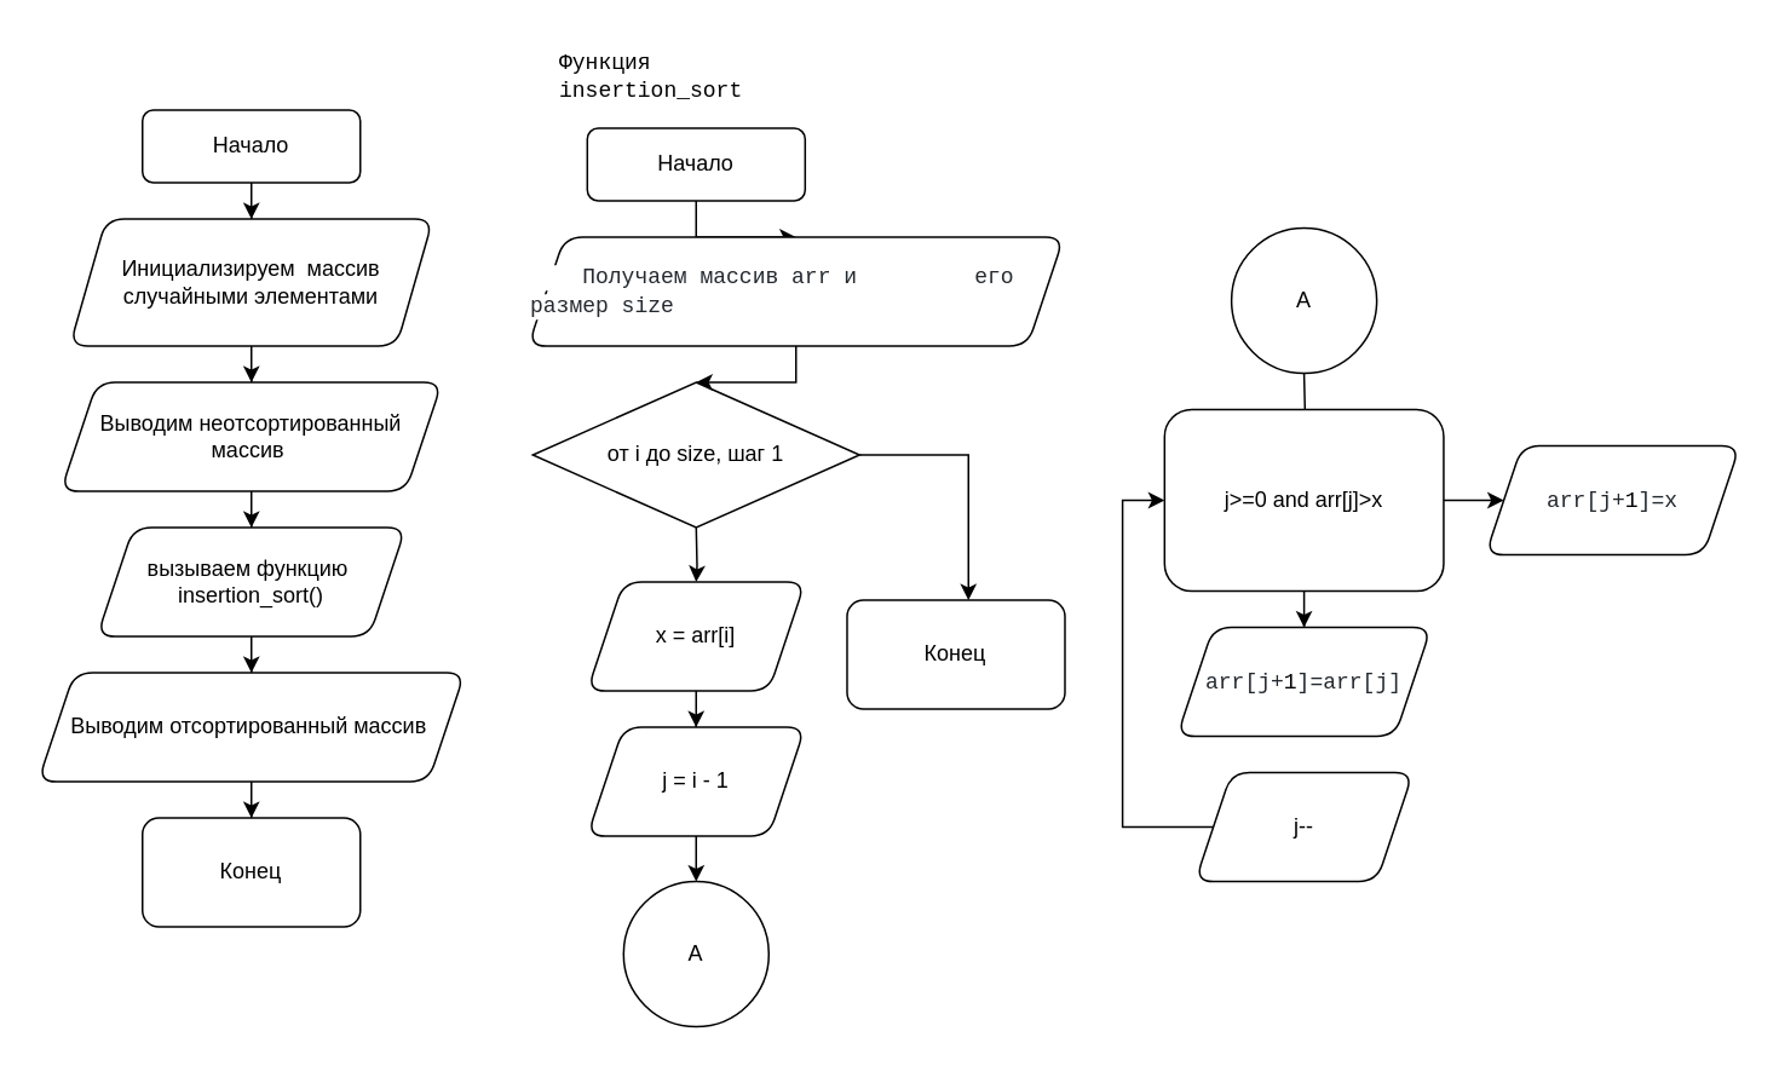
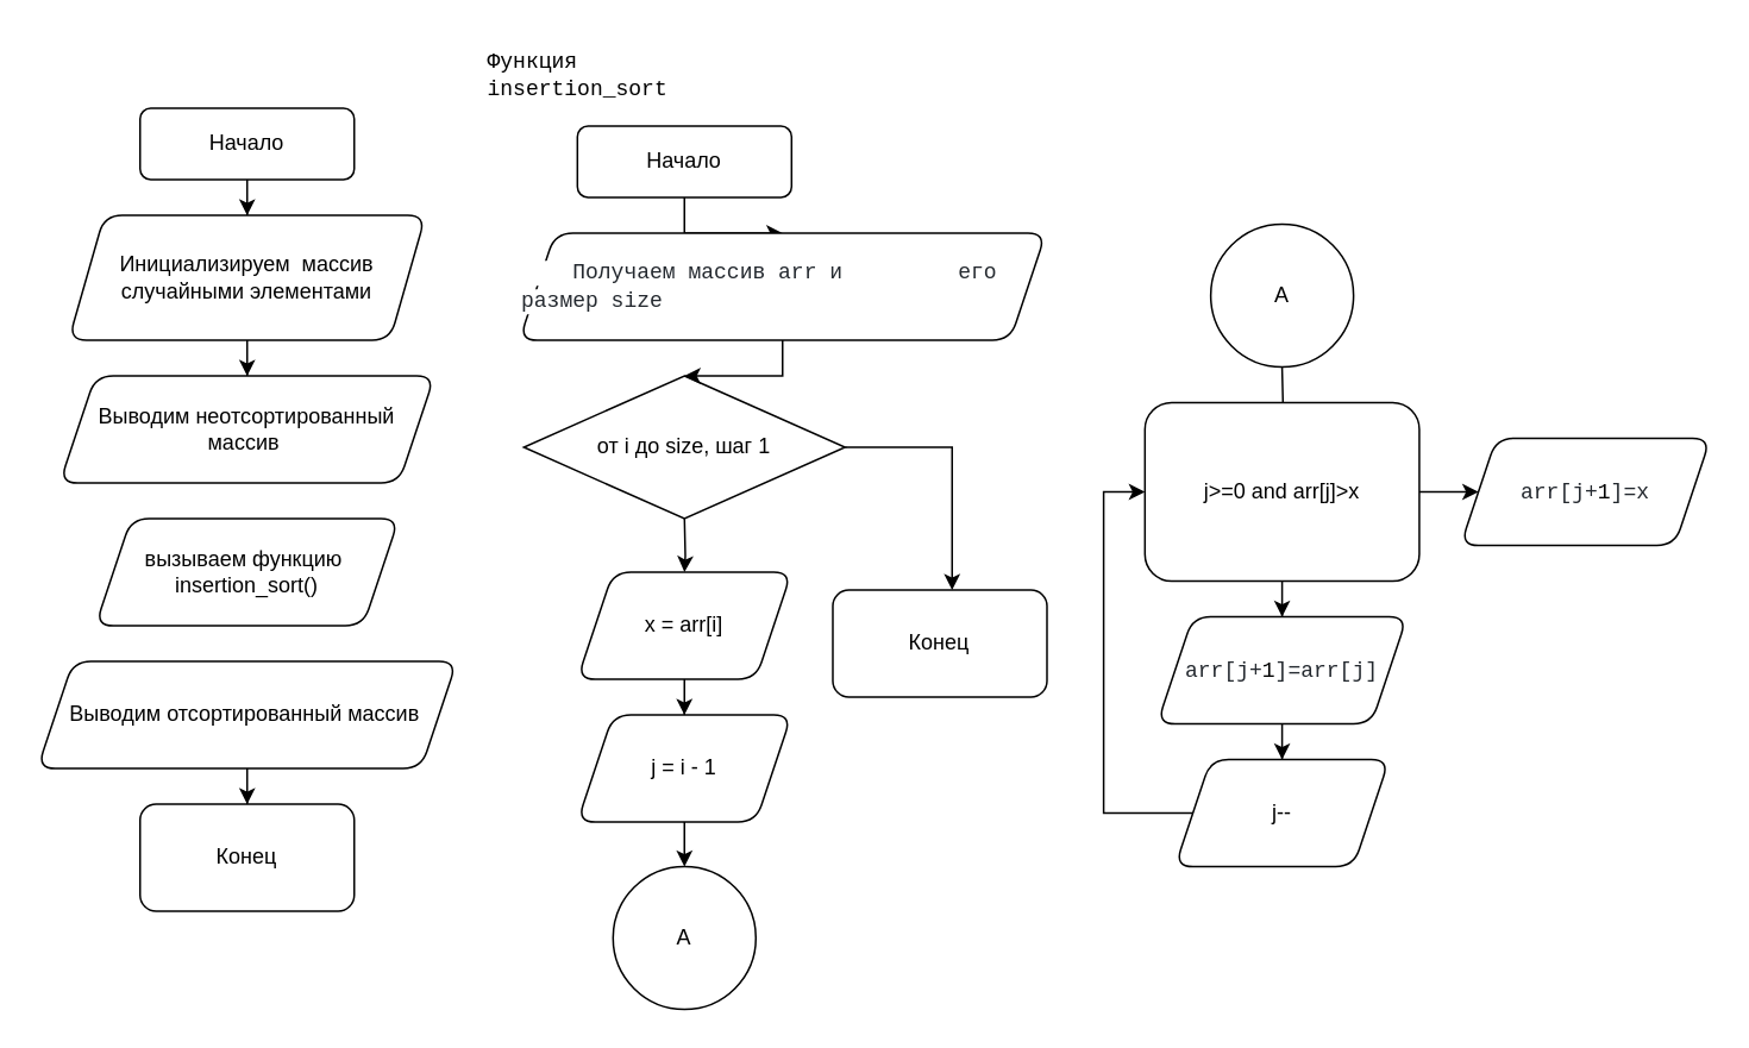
- <mxCell id="13" value="&lt;span style=&quot;font-family: ui-monospace, SFMono-Regular, &amp;quot;SF Mono&amp;quot;, Menlo, Consolas, &amp;quot;Liberation Mono&amp;quot;, monospace; font-size: 12px; font-style: normal; font-variant-ligatures: normal; font-variant-caps: normal; font-weight: 400; letter-spacing: normal; orphans: 2; text-align: start; text-indent: 0px; text-transform: none; widows: 2; word-spacing: 0px; -webkit-text-stroke-width: 0px; background-color: rgb(255, 255, 255); text-decoration-thickness: initial; text-decoration-style: initial; text-decoration-color: initial; float: none; display: inline !important;&quot;&gt;Функция insertion_sort&lt;/span&gt;" style="text;whiteSpace=wrap;html=1;" vertex="1" parent="1"><mxGeometry x="306.16" y="20" width="160" height="40" as="geometry" /></mxCell>
+ <mxCell id="13" value="&lt;span style=&quot;font-family: ui-monospace, SFMono-Regular, &amp;quot;SF Mono&amp;quot;, Menlo, Consolas, &amp;quot;Liberation Mono&amp;quot;, monospace; font-size: 12px; font-style: normal; font-variant-ligatures: normal; font-variant-caps: normal; font-weight: 400; letter-spacing: normal; orphans: 2; text-align: start; text-indent: 0px; text-transform: none; widows: 2; word-spacing: 0px; -webkit-text-stroke-width: 0px; background-color: rgb(255, 255, 255); text-decoration-thickness: initial; text-decoration-style: initial; text-decoration-color: initial; float: none; display: inline !important;&quot;&gt;Функция insertion_sort&lt;/span&gt;" style="text;whiteSpace=wrap;html=1;" vertex="1" parent="1"><mxGeometry x="271.16" y="20" width="160" height="40" as="geometry" /></mxCell>
- <mxCell id="6" value="" style="edgeStyle=orthogonalEdgeStyle;rounded=0;orthogonalLoop=1;jettySize=auto;html=1;" edge="1" parent="1" source="7" target="9"><mxGeometry relative="1" as="geometry" /></mxCell>
- <mxCell id="8" value="" style="edgeStyle=orthogonalEdgeStyle;rounded=0;orthogonalLoop=1;jettySize=auto;html=1;" edge="1" parent="1" source="9" target="11"><mxGeometry relative="1" as="geometry" /></mxCell>
+ <mxCell id="31" value="" style="edgeStyle=orthogonalEdgeStyle;rounded=0;orthogonalLoop=1;jettySize=auto;html=1;" edge="1" parent="1" source="32" target="34"><mxGeometry relative="1" as="geometry" /></mxCell>
